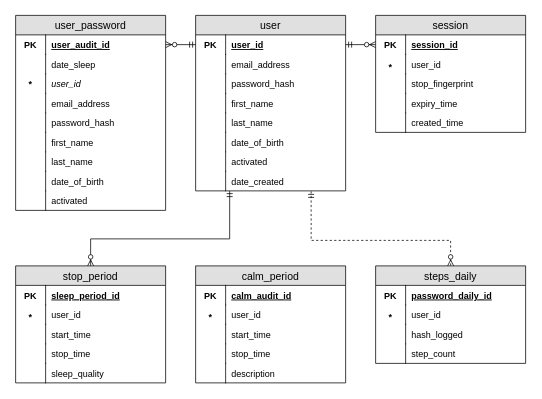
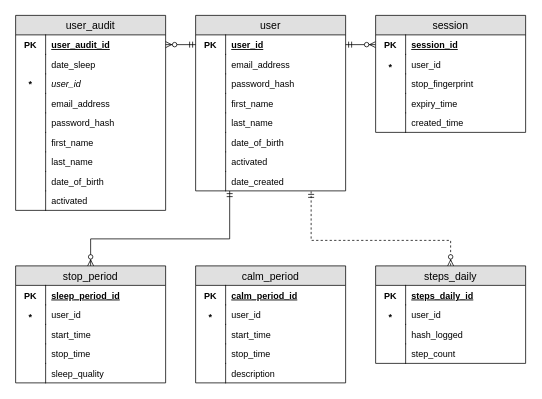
- <mxCell id="22" value="user_password" style="swimlane;fontStyle=0;childLayout=stackLayout;horizontal=1;startSize=26;fillColor=#e0e0e0;horizontalStack=0;resizeParent=1;resizeParentMax=0;resizeLast=0;collapsible=1;marginBottom=0;swimlaneFillColor=#ffffff;align=center;fontSize=14;" parent="1" vertex="1"><mxGeometry x="20" y="20" width="200" height="260" as="geometry" /></mxCell>
+ <mxCell id="22" value="user_audit" style="swimlane;fontStyle=0;childLayout=stackLayout;horizontal=1;startSize=26;fillColor=#e0e0e0;horizontalStack=0;resizeParent=1;resizeParentMax=0;resizeLast=0;collapsible=1;marginBottom=0;swimlaneFillColor=#ffffff;align=center;fontSize=14;" parent="1" vertex="1"><mxGeometry x="20" y="20" width="200" height="260" as="geometry" /></mxCell>
- <mxCell id="54" value="calm_audit_id" style="shape=partialRectangle;top=0;left=0;right=0;bottom=0;align=left;verticalAlign=top;fillColor=none;spacingLeft=46;spacingRight=4;overflow=hidden;rotatable=0;points=[[0,0.5],[1,0.5]];portConstraint=eastwest;dropTarget=0;fontSize=12;fontStyle=5" parent="53" vertex="1"><mxGeometry y="26" width="200" height="26" as="geometry" /></mxCell>
+ <mxCell id="54" value="calm_period_id" style="shape=partialRectangle;top=0;left=0;right=0;bottom=0;align=left;verticalAlign=top;fillColor=none;spacingLeft=46;spacingRight=4;overflow=hidden;rotatable=0;points=[[0,0.5],[1,0.5]];portConstraint=eastwest;dropTarget=0;fontSize=12;fontStyle=5" parent="53" vertex="1"><mxGeometry y="26" width="200" height="26" as="geometry" /></mxCell>
- <mxCell id="65" value="password_daily_id" style="shape=partialRectangle;top=0;left=0;right=0;bottom=0;align=left;verticalAlign=top;fillColor=none;spacingLeft=46;spacingRight=4;overflow=hidden;rotatable=0;points=[[0,0.5],[1,0.5]];portConstraint=eastwest;dropTarget=0;fontSize=12;fontStyle=5" parent="64" vertex="1"><mxGeometry y="26" width="200" height="26" as="geometry" /></mxCell>
+ <mxCell id="65" value="steps_daily_id" style="shape=partialRectangle;top=0;left=0;right=0;bottom=0;align=left;verticalAlign=top;fillColor=none;spacingLeft=46;spacingRight=4;overflow=hidden;rotatable=0;points=[[0,0.5],[1,0.5]];portConstraint=eastwest;dropTarget=0;fontSize=12;fontStyle=5" parent="64" vertex="1"><mxGeometry y="26" width="200" height="26" as="geometry" /></mxCell>
